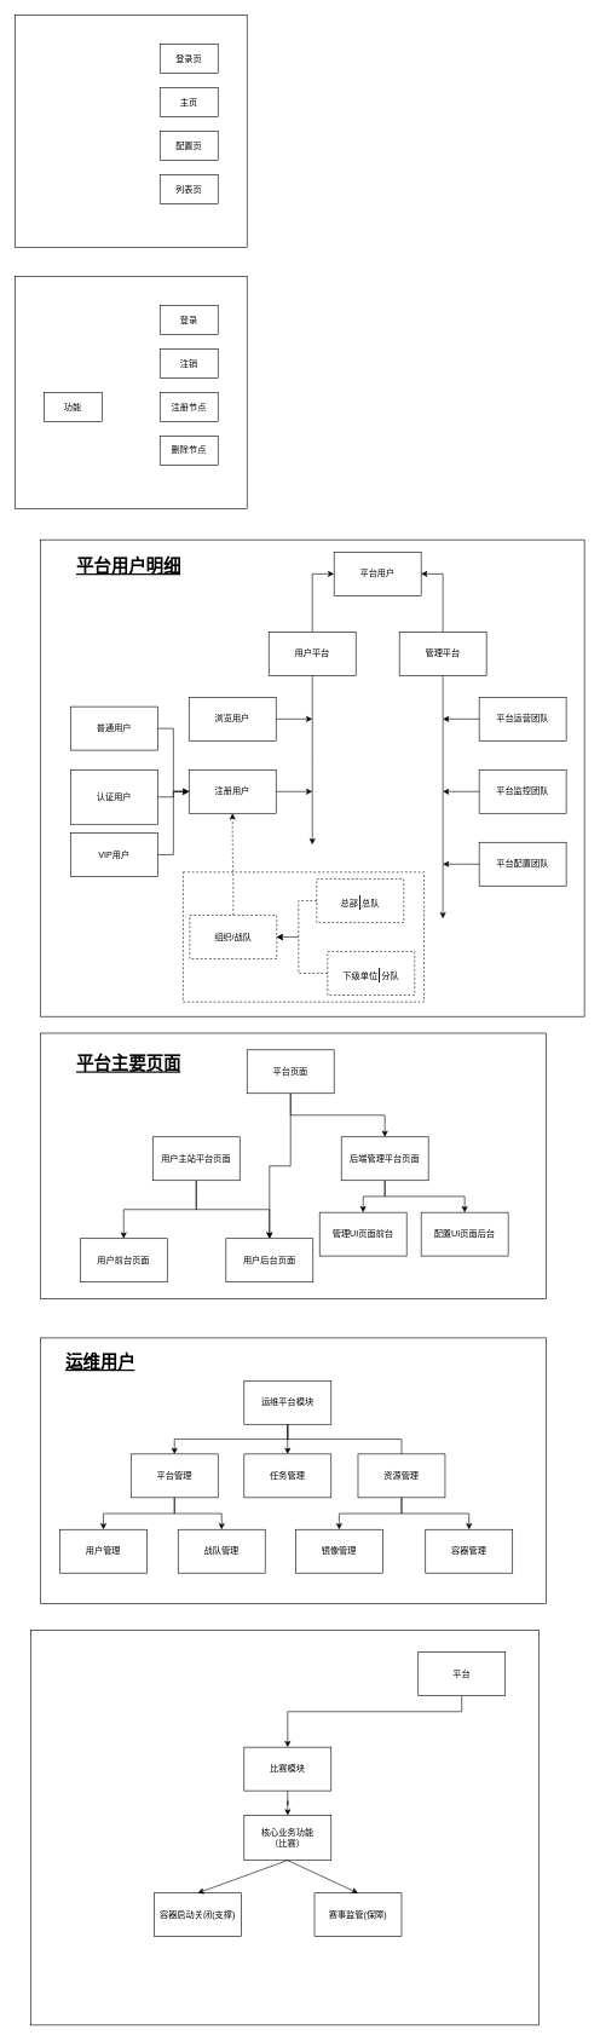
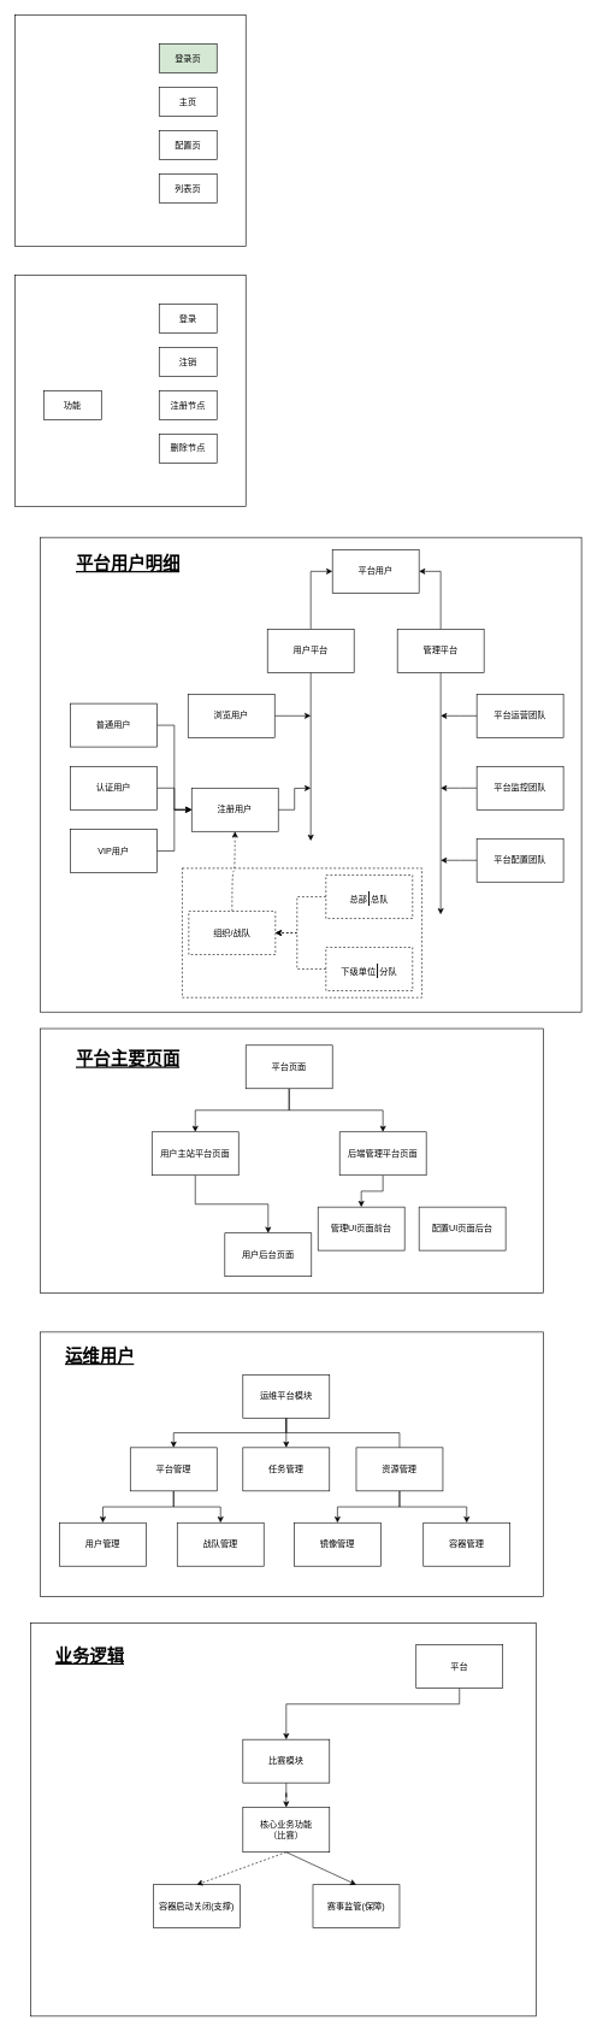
- <mxCell id="6" value="登录页" style="rounded=0;whiteSpace=wrap;html=1;" parent="1" vertex="1"><mxGeometry x="220" y="60" width="80" height="40" as="geometry" /></mxCell>
+ <mxCell id="6" value="登录页" style="rounded=0;whiteSpace=wrap;html=1;fillColor=#d5e8d4;" parent="1" vertex="1"><mxGeometry x="220" y="60" width="80" height="40" as="geometry" /></mxCell>
- <mxCell id="27" value="注册用户" style="rounded=0;whiteSpace=wrap;html=1;" parent="1" vertex="1"><mxGeometry x="260" y="1060" width="120" height="60" as="geometry" /></mxCell>
+ <mxCell id="27" value="注册用户" style="rounded=0;whiteSpace=wrap;html=1;" parent="1" vertex="1"><mxGeometry x="265" y="1090" width="120" height="60" as="geometry" /></mxCell>
- <mxCell id="57" value="认证用户" style="rounded=0;whiteSpace=wrap;html=1;" parent="1" vertex="1"><mxGeometry x="97" y="1060" width="120" height="75" as="geometry" /></mxCell>
+ <mxCell id="57" value="认证用户" style="rounded=0;whiteSpace=wrap;html=1;" parent="1" vertex="1"><mxGeometry x="97" y="1060" width="120" height="60" as="geometry" /></mxCell>
- <mxCell id="29" value="总部&lt;font style=&quot;font-size: 20px;&quot;&gt;|&lt;/font&gt;总队" style="rounded=0;whiteSpace=wrap;html=1;dashed=1;" parent="1" vertex="1"><mxGeometry x="436" y="1210.5" width="120" height="60" as="geometry" /></mxCell>
+ <mxCell id="29" value="总部&lt;font style=&quot;font-size: 20px;&quot;&gt;|&lt;/font&gt;总队" style="rounded=0;whiteSpace=wrap;html=1;dashed=1;" parent="1" vertex="1"><mxGeometry x="451" y="1210.5" width="120" height="60" as="geometry" /></mxCell>
- <mxCell id="31" style="edgeStyle=orthogonalEdgeStyle;rounded=0;orthogonalLoop=1;jettySize=auto;html=1;exitX=0.5;exitY=1;exitDx=0;exitDy=0;fontSize=20;" parent="1" source="32" target="40" edge="1"><mxGeometry relative="1" as="geometry" /></mxCell>
+ <mxCell id="31" style="edgeStyle=orthogonalEdgeStyle;rounded=0;orthogonalLoop=1;jettySize=auto;html=1;exitX=0.5;exitY=1;exitDx=0;exitDy=0;entryX=0.5;entryY=0;entryDx=0;entryDy=0;fontSize=20;" parent="1" source="32" target="35" edge="1"><mxGeometry relative="1" as="geometry" /></mxCell>
- <mxCell id="37" style="edgeStyle=orthogonalEdgeStyle;rounded=0;orthogonalLoop=1;jettySize=auto;html=1;exitX=0.5;exitY=1;exitDx=0;exitDy=0;entryX=0.5;entryY=0;entryDx=0;entryDy=0;fontSize=20;" parent="1" source="38" target="60" edge="1"><mxGeometry relative="1" as="geometry" /></mxCell>
- <mxCell id="33" value="" style="edgeStyle=orthogonalEdgeStyle;rounded=0;orthogonalLoop=1;jettySize=auto;html=1;" parent="1" source="35" target="39" edge="1"><mxGeometry relative="1" as="geometry" /></mxCell>
- <mxCell id="39" value="用户前台页面" style="rounded=0;whiteSpace=wrap;html=1;" parent="1" vertex="1"><mxGeometry x="110" y="1706" width="120" height="60" as="geometry" /></mxCell>
+ <mxCell id="79" value="&lt;h1&gt;业务逻辑&lt;/h1&gt;" style="text;html=1;strokeColor=none;fillColor=none;spacing=5;spacingTop=-20;whiteSpace=wrap;overflow=hidden;rounded=0;fontStyle=4;verticalAlign=top;spacingBottom=-1;" vertex="1" parent="1"><mxGeometry x="71" y="2272" width="190" height="120" as="geometry" /></mxCell>
- <mxCell id="86" value="" style="endArrow=classic;html=1;rounded=0;exitX=0.5;exitY=1;exitDx=0;exitDy=0;entryX=0.5;entryY=0;entryDx=0;entryDy=0;" edge="1" parent="1" source="78" target="80"><mxGeometry width="50" height="50" relative="1" as="geometry"><mxPoint x="577" y="2416" as="sourcePoint" /><mxPoint x="627" y="2366" as="targetPoint" /></mxGeometry></mxCell>
+ <mxCell id="86" value="" style="endArrow=classic;html=1;rounded=0;exitX=0.5;exitY=1;exitDx=0;exitDy=0;entryX=0.5;entryY=0;entryDx=0;entryDy=0;dashed=1;" edge="1" parent="1" source="78" target="80"><mxGeometry width="50" height="50" relative="1" as="geometry"><mxPoint x="577" y="2416" as="sourcePoint" /><mxPoint x="627" y="2366" as="targetPoint" /></mxGeometry></mxCell>
